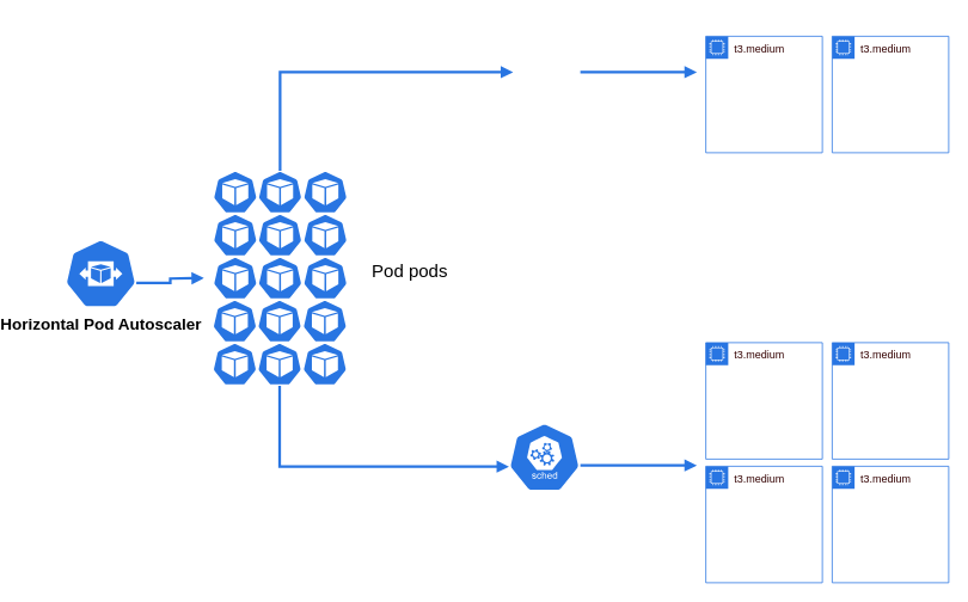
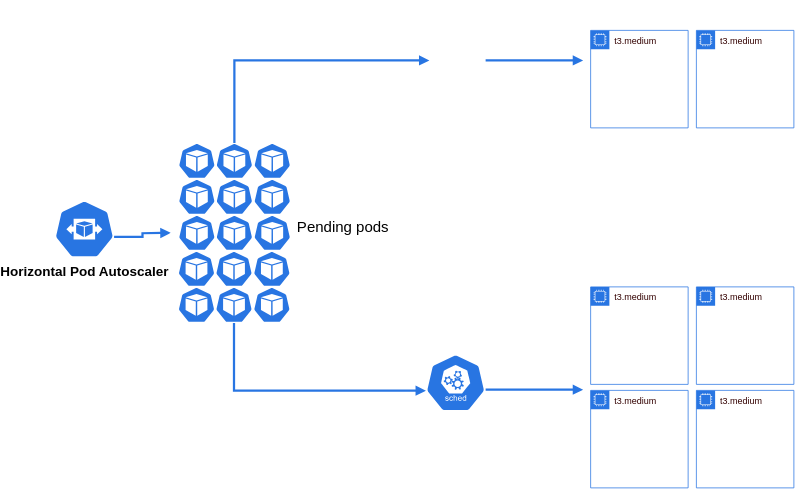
- <mxCell id="31" value="&lt;font style=&quot;font-size: 20px;&quot;&gt;Pod pods&lt;/font&gt;" style="text;html=1;strokeColor=none;fillColor=none;align=center;verticalAlign=middle;whiteSpace=wrap;rounded=0;" vertex="1" parent="1"><mxGeometry x="335" y="286" width="140" height="30" as="geometry" /></mxCell>
+ <mxCell id="31" value="&lt;font style=&quot;font-size: 20px;&quot;&gt;Pending pods&lt;/font&gt;" style="text;html=1;strokeColor=none;fillColor=none;align=center;verticalAlign=middle;whiteSpace=wrap;rounded=0;" vertex="1" parent="1"><mxGeometry x="335" y="286" width="140" height="30" as="geometry" /></mxCell>
